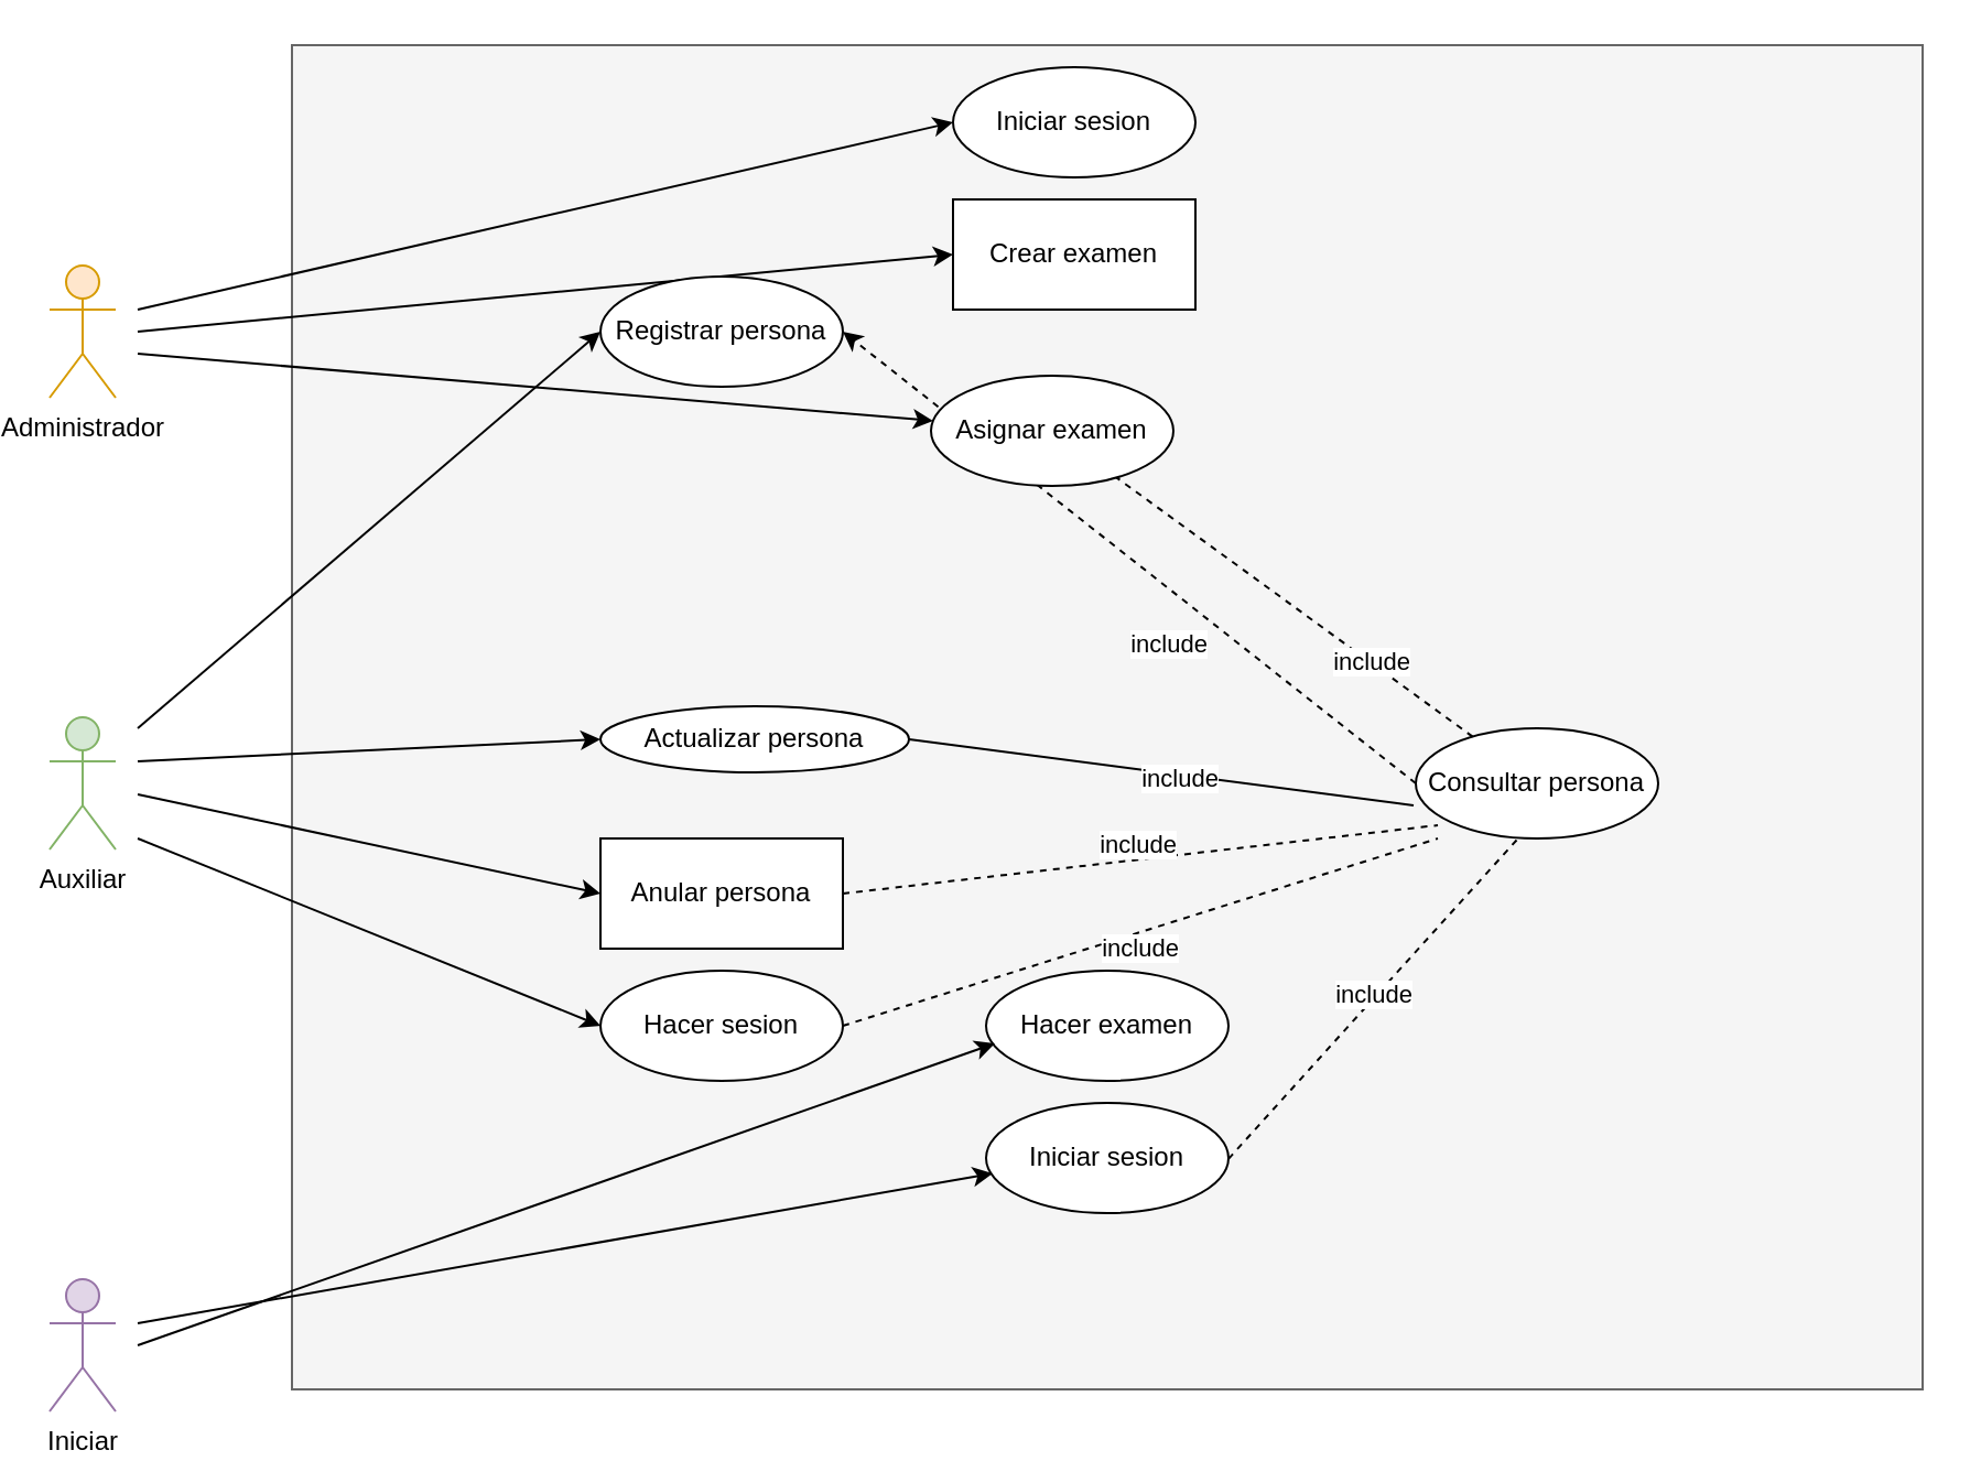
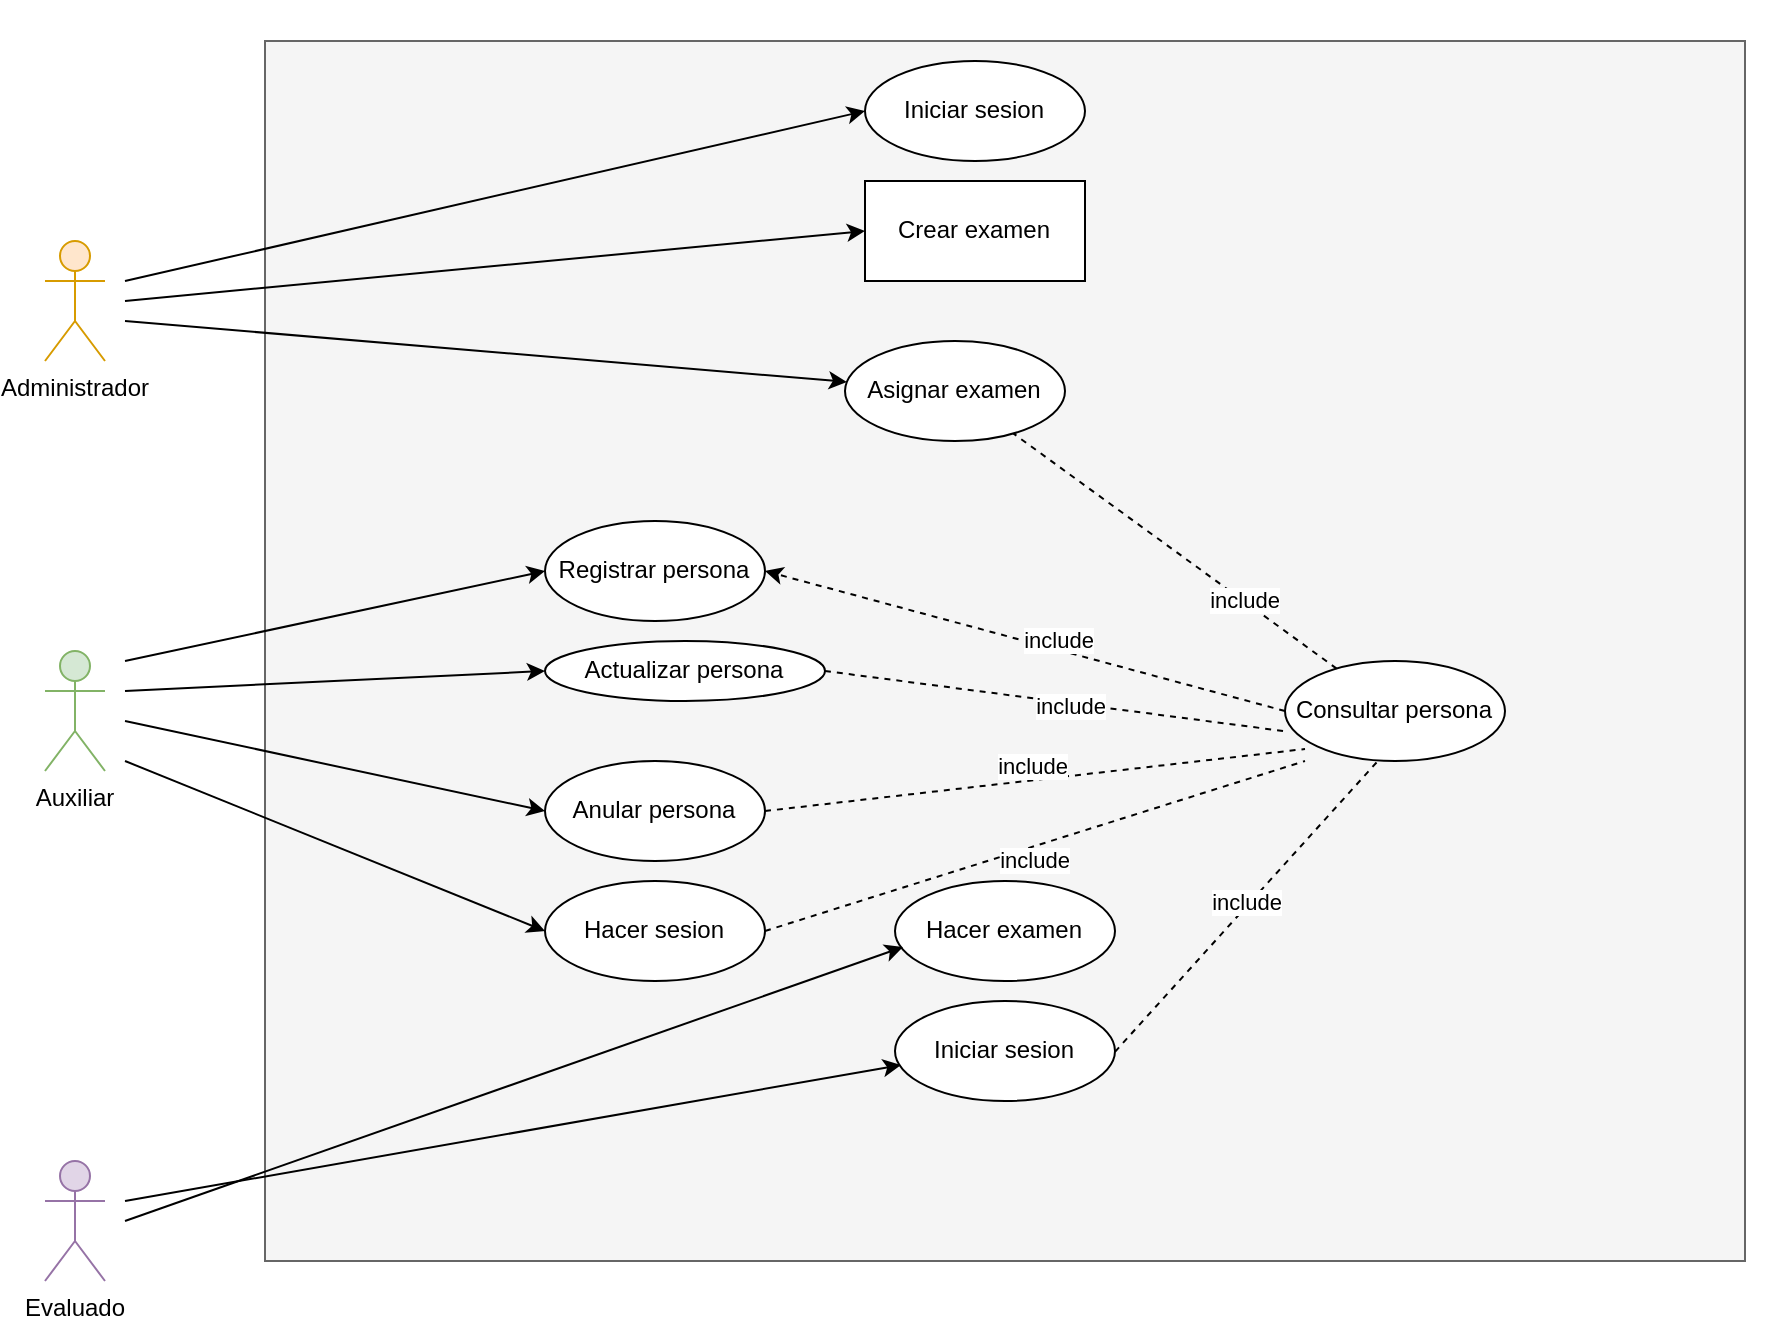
- <mxCell id="13" value="Registrar persona" style="ellipse;whiteSpace=wrap;html=1;rounded=0;" parent="1" vertex="1"><mxGeometry x="270" y="125" width="110" height="50" as="geometry" /></mxCell>
+ <mxCell id="13" value="Registrar persona" style="ellipse;whiteSpace=wrap;html=1;rounded=0;" parent="1" vertex="1"><mxGeometry x="270" y="260" width="110" height="50" as="geometry" /></mxCell>
- <mxCell id="21" value="" style="endArrow=none;dashed=0;html=1;rounded=0;entryX=1;entryY=0.5;entryDx=0;entryDy=0;exitX=-0.009;exitY=0.7;exitDx=0;exitDy=0;exitPerimeter=0;" parent="1" source="10" target="17" edge="1"><mxGeometry width="50" height="50" relative="1" as="geometry"><mxPoint x="590" y="365" as="sourcePoint" /><mxPoint x="460" y="305" as="targetPoint" /></mxGeometry></mxCell>
+ <mxCell id="21" value="" style="endArrow=none;dashed=1;html=1;rounded=0;entryX=1;entryY=0.5;entryDx=0;entryDy=0;exitX=-0.009;exitY=0.7;exitDx=0;exitDy=0;exitPerimeter=0;" parent="1" source="10" target="17" edge="1"><mxGeometry width="50" height="50" relative="1" as="geometry"><mxPoint x="590" y="365" as="sourcePoint" /><mxPoint x="460" y="305" as="targetPoint" /></mxGeometry></mxCell>
- <mxCell id="18" value="Anular persona" style="whiteSpace=wrap;html=1;rounded=0;" parent="1" vertex="1"><mxGeometry x="270" y="380" width="110" height="50" as="geometry" /></mxCell>
+ <mxCell id="18" value="Anular persona" style="ellipse;whiteSpace=wrap;html=1;rounded=0;" parent="1" vertex="1"><mxGeometry x="270" y="380" width="110" height="50" as="geometry" /></mxCell>
- <mxCell id="6" value="Iniciar" style="shape=umlActor;verticalLabelPosition=bottom;verticalAlign=top;html=1;rounded=0;fillColor=#e1d5e7;strokeColor=#9673a6;" parent="1" vertex="1"><mxGeometry x="20" y="580" width="30" height="60" as="geometry" /></mxCell>
+ <mxCell id="6" value="Evaluado" style="shape=umlActor;verticalLabelPosition=bottom;verticalAlign=top;html=1;rounded=0;fillColor=#e1d5e7;strokeColor=#9673a6;" parent="1" vertex="1"><mxGeometry x="20" y="580" width="30" height="60" as="geometry" /></mxCell>
